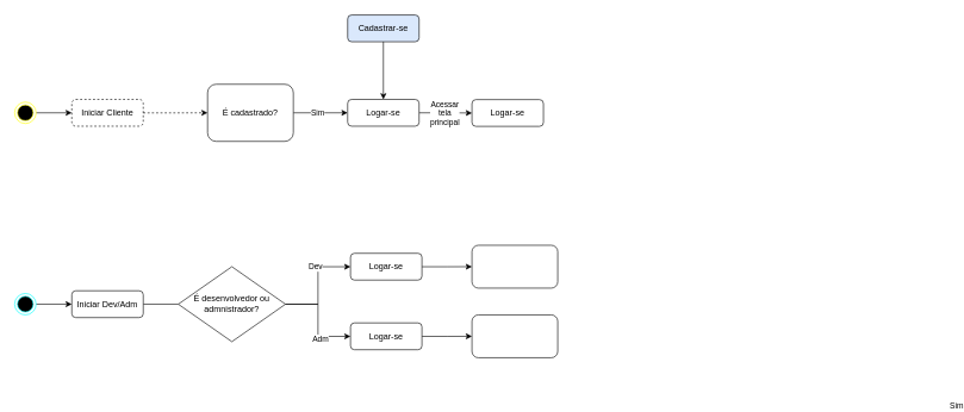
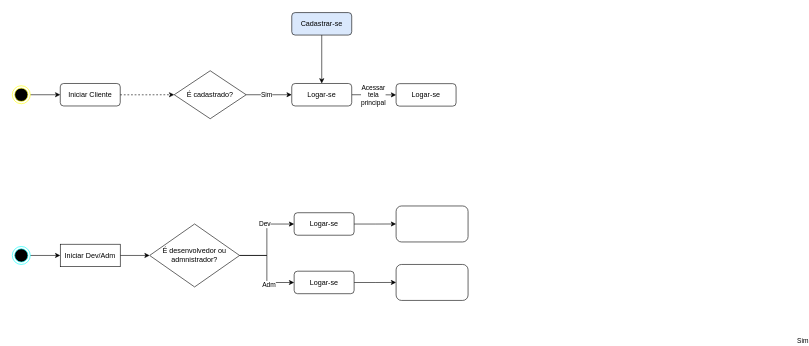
- <mxCell id="4" value="Iniciar Cliente" style="rounded=1;whiteSpace=wrap;html=1;dashed=1;" vertex="1" parent="1"><mxGeometry x="100" y="138.25" width="100" height="37.5" as="geometry" /></mxCell>
+ <mxCell id="4" value="Iniciar Cliente" style="rounded=1;whiteSpace=wrap;html=1;" vertex="1" parent="1"><mxGeometry x="100" y="138.25" width="100" height="37.5" as="geometry" /></mxCell>
- <mxCell id="9" value="É cadastrado?" style="whiteSpace=wrap;html=1;rounded=1;" vertex="1" parent="1"><mxGeometry x="290" y="117" width="120" height="80" as="geometry" /></mxCell>
+ <mxCell id="9" value="É cadastrado?" style="rhombus;whiteSpace=wrap;html=1;" vertex="1" parent="1"><mxGeometry x="290" y="117" width="120" height="80" as="geometry" /></mxCell>
- <mxCell id="18" value="Iniciar Dev/Adm" style="rounded=1;whiteSpace=wrap;html=1;" vertex="1" parent="1"><mxGeometry x="100" y="406.25" width="100" height="37.5" as="geometry" /></mxCell>
+ <mxCell id="18" value="Iniciar Dev/Adm" style="whiteSpace=wrap;html=1;rounded=0;" vertex="1" parent="1"><mxGeometry x="100" y="406.25" width="100" height="37.5" as="geometry" /></mxCell>
- <mxCell id="17" style="edgeStyle=orthogonalEdgeStyle;rounded=0;orthogonalLoop=1;jettySize=auto;html=1;exitX=1;exitY=0.5;exitDx=0;exitDy=0;entryX=0;entryY=0.5;entryDx=0;entryDy=0;endArrow=none;" edge="1" parent="1" source="18" target="20"><mxGeometry relative="1" as="geometry" /></mxCell>
+ <mxCell id="17" style="edgeStyle=orthogonalEdgeStyle;rounded=0;orthogonalLoop=1;jettySize=auto;html=1;exitX=1;exitY=0.5;exitDx=0;exitDy=0;entryX=0;entryY=0.5;entryDx=0;entryDy=0;" edge="1" parent="1" source="18" target="20"><mxGeometry relative="1" as="geometry" /></mxCell>
